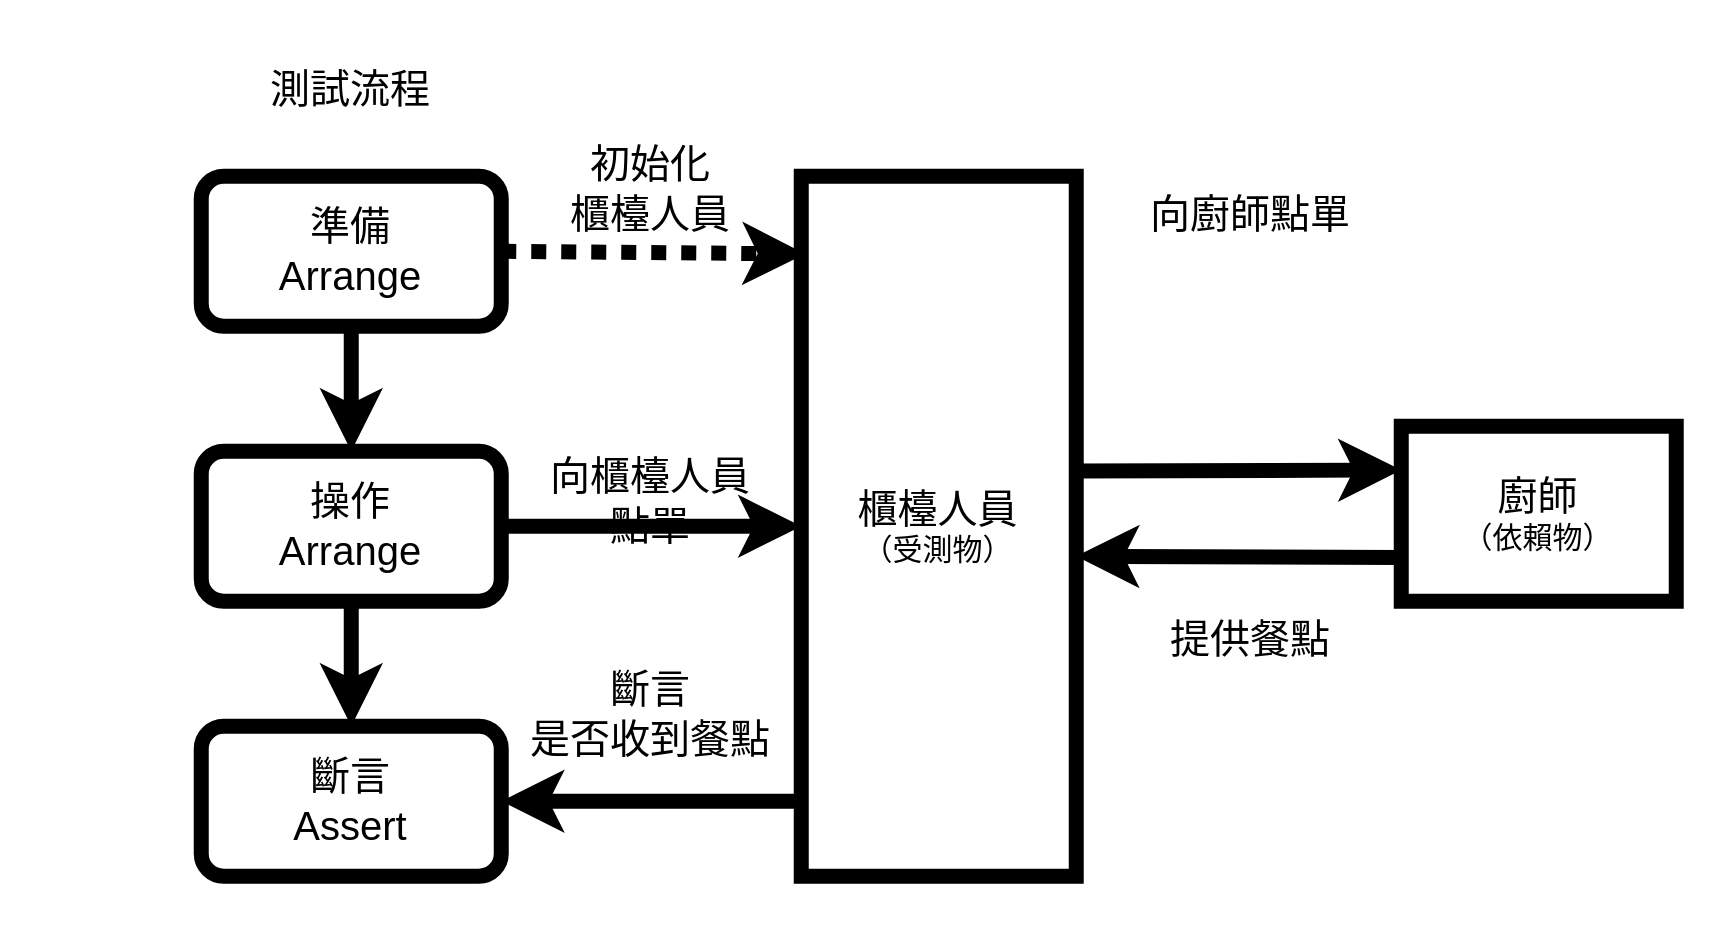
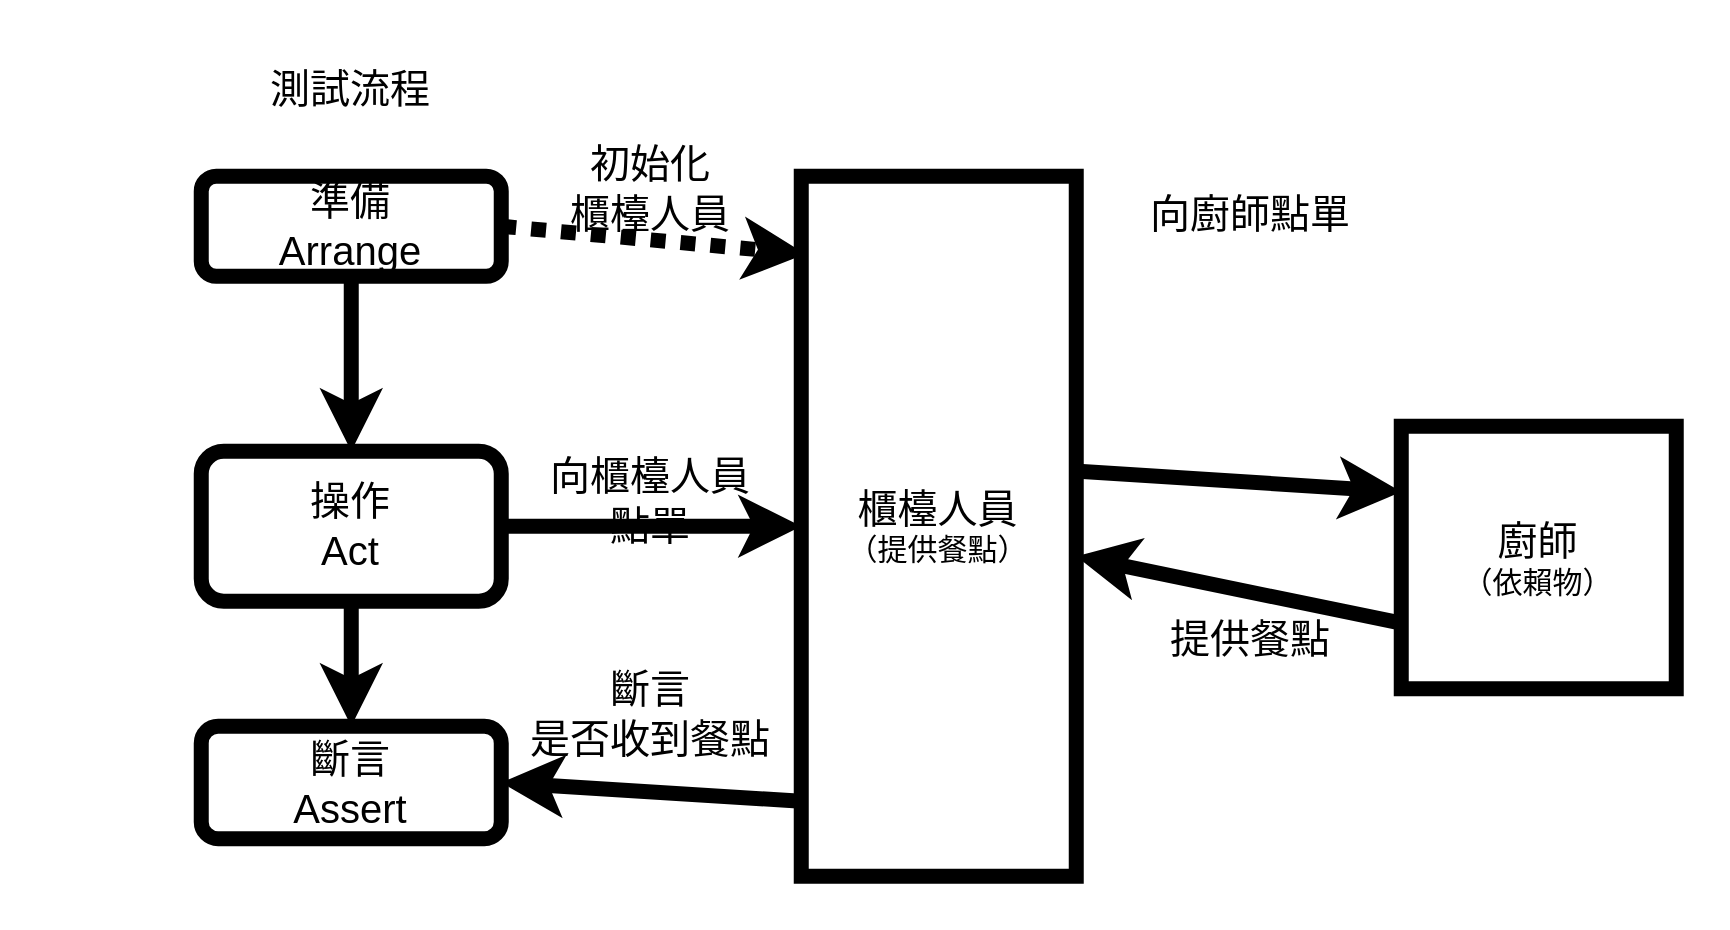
- <mxCell id="5" value="&lt;span style=&quot;font-size: 16px;&quot;&gt;準備&lt;br&gt;&lt;/span&gt;&lt;span style=&quot;font-size: 16px;&quot;&gt;Arrange&lt;/span&gt;" style="rounded=1;whiteSpace=wrap;html=1;fillColor=none;strokeWidth=6;" parent="1" vertex="1"><mxGeometry x="80" y="70" width="120" height="60" as="geometry" /></mxCell>
+ <mxCell id="5" value="&lt;span style=&quot;font-size: 16px;&quot;&gt;準備&lt;br&gt;&lt;/span&gt;&lt;span style=&quot;font-size: 16px;&quot;&gt;Arrange&lt;/span&gt;" style="rounded=1;whiteSpace=wrap;html=1;fillColor=none;strokeWidth=6;" parent="1" vertex="1"><mxGeometry x="80" y="70" width="120" height="40" as="geometry" /></mxCell>
- <mxCell id="13" value="&lt;span style=&quot;font-size: 16px;&quot;&gt;廚師&lt;br&gt;&lt;/span&gt;（依賴物）" style="rounded=0;whiteSpace=wrap;html=1;strokeWidth=6;fillColor=none;" parent="1" vertex="1"><mxGeometry x="560" y="170" width="110" height="70" as="geometry" /></mxCell>
+ <mxCell id="13" value="&lt;span style=&quot;font-size: 16px;&quot;&gt;廚師&lt;br&gt;&lt;/span&gt;（依賴物）" style="rounded=0;whiteSpace=wrap;html=1;strokeWidth=6;fillColor=none;" parent="1" vertex="1"><mxGeometry x="560" y="170" width="110" height="105" as="geometry" /></mxCell>
- <mxCell id="6" value="&lt;span style=&quot;font-size: 16px;&quot;&gt;操作&lt;br&gt;Arrange&lt;/span&gt;" style="rounded=1;whiteSpace=wrap;html=1;fillColor=none;strokeWidth=6;" parent="1" vertex="1"><mxGeometry x="80" y="180" width="120" height="60" as="geometry" /></mxCell>
+ <mxCell id="6" value="&lt;span style=&quot;font-size: 16px;&quot;&gt;操作&lt;br&gt;Act&lt;/span&gt;" style="rounded=1;whiteSpace=wrap;html=1;fillColor=none;strokeWidth=6;" parent="1" vertex="1"><mxGeometry x="80" y="180" width="120" height="60" as="geometry" /></mxCell>
- <mxCell id="9" value="&lt;span style=&quot;font-size: 16px;&quot;&gt;櫃檯人員&lt;br&gt;&lt;/span&gt;（受測物）" style="rounded=0;whiteSpace=wrap;html=1;strokeWidth=6;fillColor=none;" parent="1" vertex="1"><mxGeometry x="320" y="70" width="110" height="280" as="geometry" /></mxCell>
+ <mxCell id="9" value="&lt;span style=&quot;font-size: 16px;&quot;&gt;櫃檯人員&lt;br&gt;&lt;/span&gt;（提供餐點）" style="rounded=0;whiteSpace=wrap;html=1;strokeWidth=6;fillColor=none;" parent="1" vertex="1"><mxGeometry x="320" y="70" width="110" height="280" as="geometry" /></mxCell>
- <mxCell id="7" value="&lt;span style=&quot;font-size: 16px;&quot;&gt;斷言&lt;br&gt;Assert&lt;/span&gt;" style="rounded=1;whiteSpace=wrap;html=1;fillColor=none;strokeWidth=6;" parent="1" vertex="1"><mxGeometry x="80" y="290" width="120" height="60" as="geometry" /></mxCell>
+ <mxCell id="7" value="&lt;span style=&quot;font-size: 16px;&quot;&gt;斷言&lt;br&gt;Assert&lt;/span&gt;" style="rounded=1;whiteSpace=wrap;html=1;fillColor=none;strokeWidth=6;" parent="1" vertex="1"><mxGeometry x="80" y="290" width="120" height="45" as="geometry" /></mxCell>
